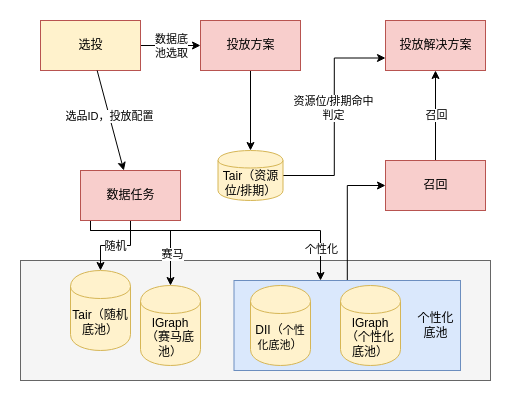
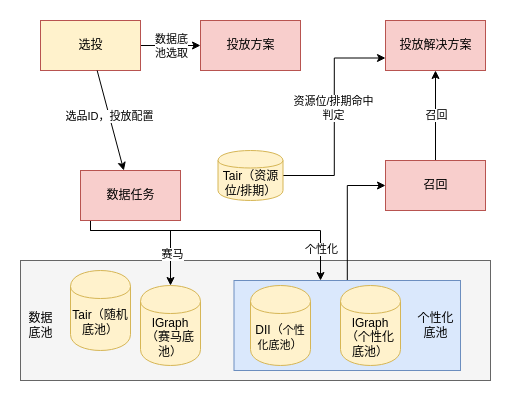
- <mxCell id="23" style="edgeStyle=orthogonalEdgeStyle;rounded=0;orthogonalLoop=1;jettySize=auto;html=1;" edge="1" parent="1" source="24" target="31"><mxGeometry relative="1" as="geometry"><mxPoint x="245" y="130" as="targetPoint" /></mxGeometry></mxCell>
- <mxCell id="10" style="edgeStyle=orthogonalEdgeStyle;rounded=0;orthogonalLoop=1;jettySize=auto;html=1;" edge="1" parent="1" source="14" target="17"><mxGeometry relative="1" as="geometry" /></mxCell>
- <mxCell id="11" value="随机" style="edgeLabel;html=1;align=center;verticalAlign=middle;resizable=0;points=[];" vertex="1" connectable="0" parent="10"><mxGeometry x="0.013" relative="1" as="geometry"><mxPoint as="offset" /></mxGeometry></mxCell>
+ <mxCell id="21" value="数据&lt;br&gt;底池" style="text;html=1;align=center;verticalAlign=middle;resizable=0;points=[];autosize=1;strokeColor=none;" vertex="1" parent="1"><mxGeometry x="20" y="310" width="40" height="30" as="geometry" /></mxCell>
